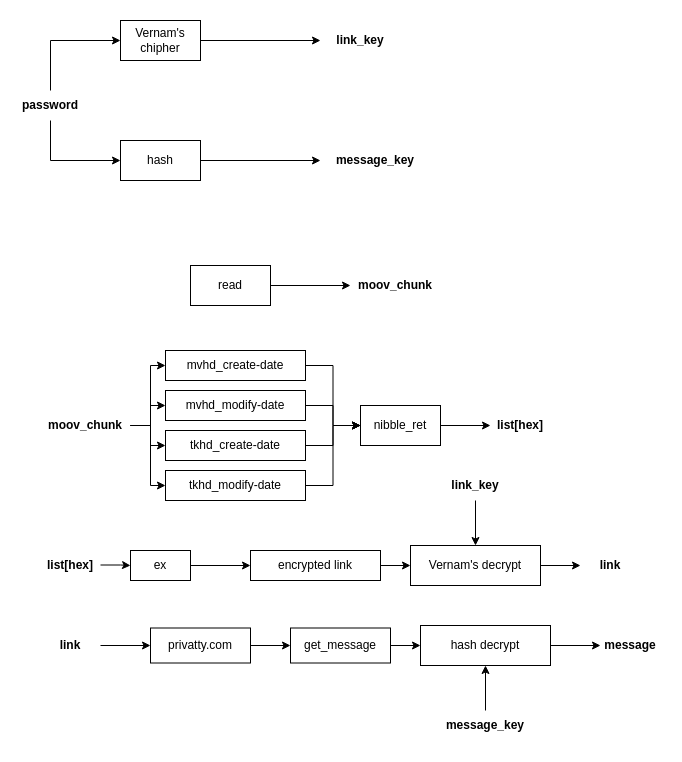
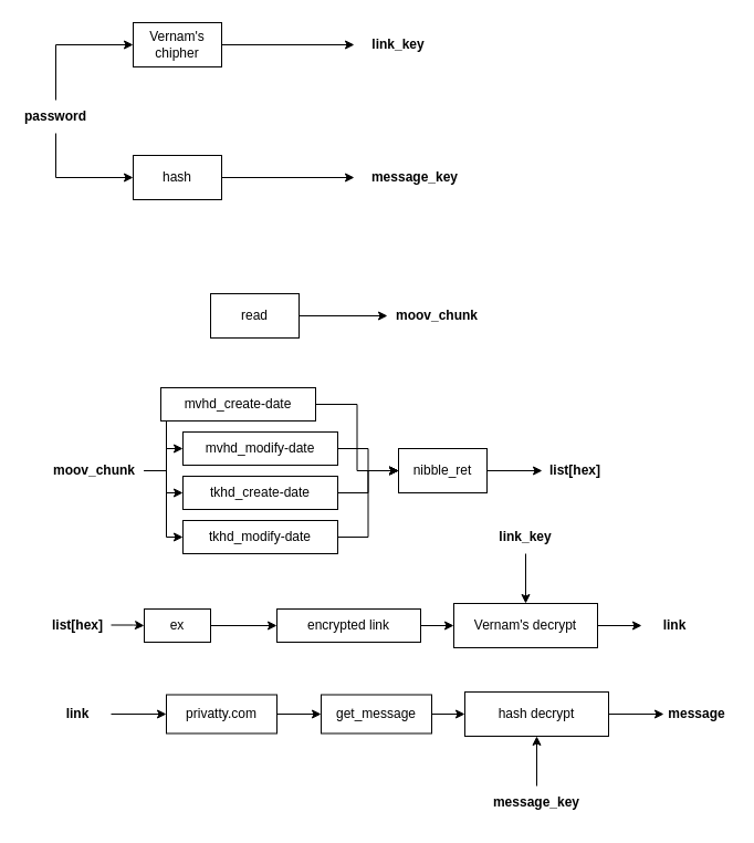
- <mxCell id="20" value="mvhd_create-date" style="rounded=0;whiteSpace=wrap;html=1;" vertex="1" parent="1"><mxGeometry x="165" y="350" width="140" height="30" as="geometry" /></mxCell>
+ <mxCell id="20" value="mvhd_create-date" style="rounded=0;whiteSpace=wrap;html=1;" vertex="1" parent="1"><mxGeometry x="145" y="350" width="140" height="30" as="geometry" /></mxCell>
